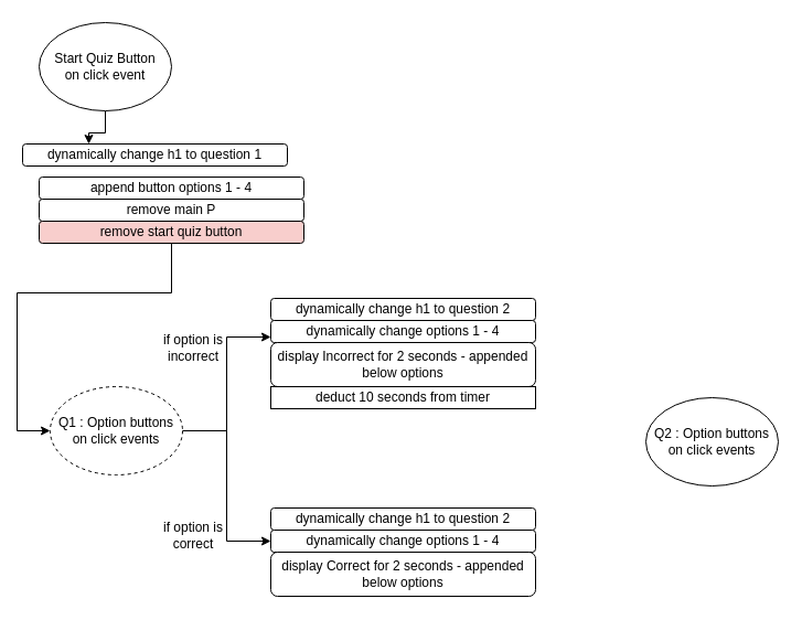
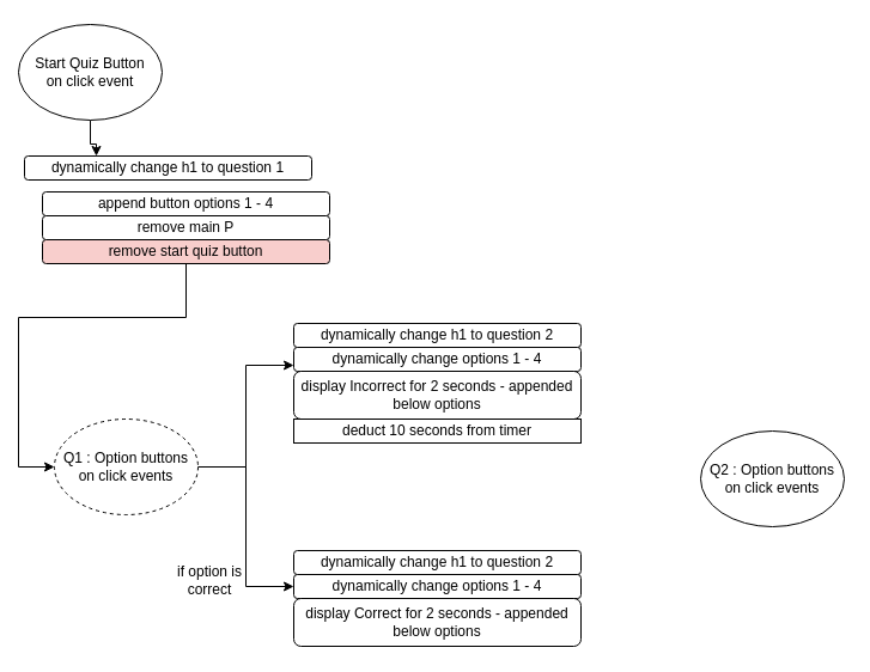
- <mxCell id="8" value="Start Quiz Button&lt;br&gt;on click event" style="ellipse;whiteSpace=wrap;html=1;" vertex="1" parent="1"><mxGeometry x="35" y="20" width="120" height="80" as="geometry" /></mxCell>
+ <mxCell id="8" value="Start Quiz Button&lt;br&gt;on click event" style="ellipse;whiteSpace=wrap;html=1;" vertex="1" parent="1"><mxGeometry x="15" y="20" width="120" height="80" as="geometry" /></mxCell>
- <mxCell id="20" value="if option is incorrect" style="text;html=1;strokeColor=none;fillColor=none;align=center;verticalAlign=middle;whiteSpace=wrap;rounded=0;" vertex="1" parent="1"><mxGeometry x="145" y="300" width="60" height="30" as="geometry" /></mxCell>
